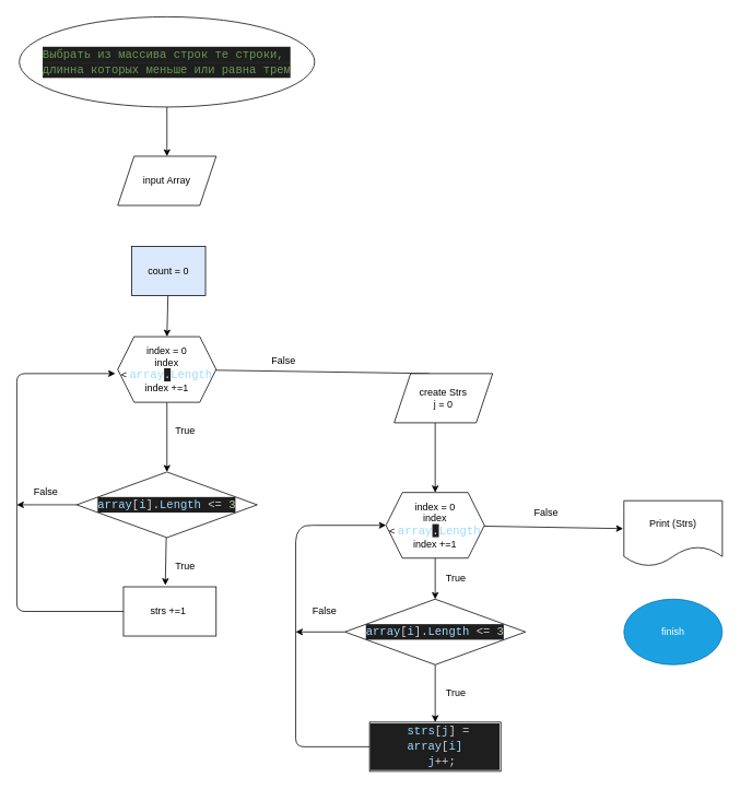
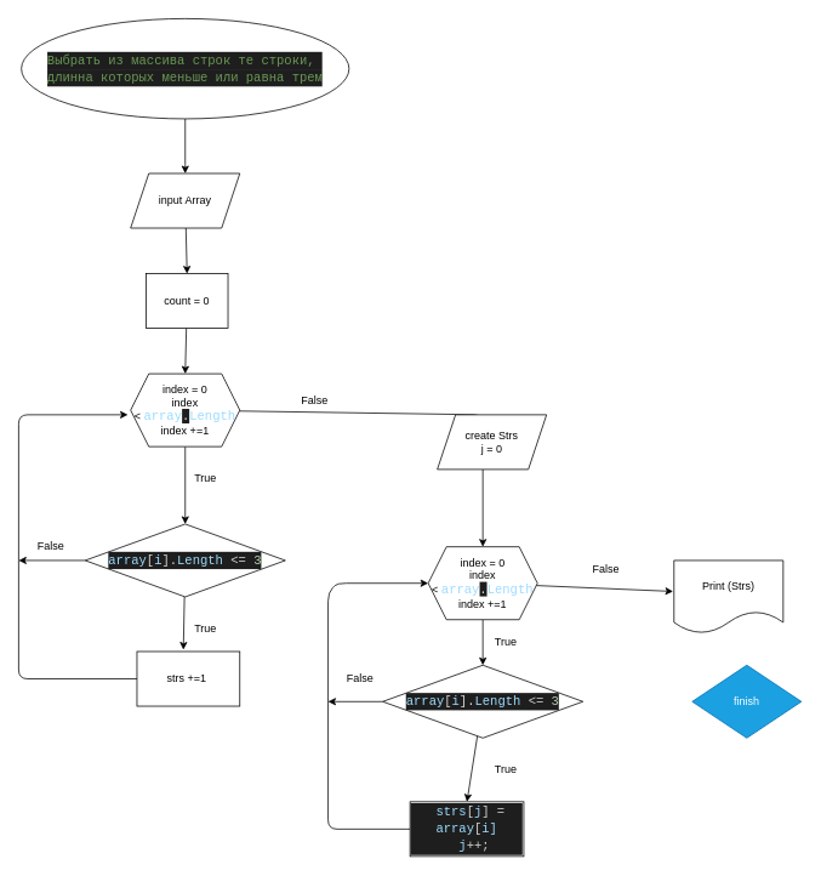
+ <mxCell id="4" style="edgeStyle=none;html=1;entryX=0.5;entryY=0;entryDx=0;entryDy=0;" edge="1" parent="1" source="5" target="17"><mxGeometry relative="1" as="geometry" /></mxCell>
- <mxCell id="17" value="count = 0" style="rounded=0;whiteSpace=wrap;html=1;fillColor=#dae8fc;" vertex="1" parent="1"><mxGeometry x="160" y="300" width="90" height="60" as="geometry" /></mxCell>
+ <mxCell id="17" value="count = 0" style="rounded=0;whiteSpace=wrap;html=1;" vertex="1" parent="1"><mxGeometry x="160" y="300" width="90" height="60" as="geometry" /></mxCell>
- <mxCell id="6" value="Print (Strs)" style="shape=document;whiteSpace=wrap;html=1;boundedLbl=1;" parent="1" vertex="1"><mxGeometry x="760" y="610" width="120" height="80" as="geometry" /></mxCell>
+ <mxCell id="6" value="Print (Strs)" style="shape=document;whiteSpace=wrap;html=1;boundedLbl=1;" parent="1" vertex="1"><mxGeometry x="740" y="615" width="120" height="80" as="geometry" /></mxCell>
- <mxCell id="9" value="finish" style="ellipse;whiteSpace=wrap;html=1;fillColor=#1ba1e2;fontColor=#ffffff;strokeColor=#006EAF;" parent="1" vertex="1"><mxGeometry x="760" y="730" width="120" height="80" as="geometry" /></mxCell>
+ <mxCell id="9" value="finish" style="rhombus;whiteSpace=wrap;html=1;fillColor=#1ba1e2;fontColor=#ffffff;strokeColor=#006EAF;" parent="1" vertex="1"><mxGeometry x="760" y="730" width="120" height="80" as="geometry" /></mxCell>
- <mxCell id="30" value="&lt;div style=&quot;color: rgb(212, 212, 212); background-color: rgb(30, 30, 30); font-family: Consolas, &amp;quot;Courier New&amp;quot;, monospace; font-size: 14px; line-height: 19px;&quot;&gt;&lt;div&gt;&amp;nbsp;&lt;span style=&quot;color: #9cdcfe;&quot;&gt;strs&lt;/span&gt;[&lt;span style=&quot;color: #9cdcfe;&quot;&gt;j&lt;/span&gt;] = &lt;span style=&quot;color: #9cdcfe;&quot;&gt;array&lt;/span&gt;[&lt;span style=&quot;color: #9cdcfe;&quot;&gt;i]&lt;/span&gt;&lt;/div&gt;&lt;div&gt;&amp;nbsp;&amp;nbsp;&lt;span style=&quot;color: rgb(156, 220, 254);&quot;&gt;j&lt;/span&gt;++;&lt;/div&gt;&lt;/div&gt;" style="rounded=0;whiteSpace=wrap;html=1;" vertex="1" parent="1"><mxGeometry x="450" y="880" width="160" height="60" as="geometry" /></mxCell>
+ <mxCell id="30" value="&lt;div style=&quot;color: rgb(212, 212, 212); background-color: rgb(30, 30, 30); font-family: Consolas, &amp;quot;Courier New&amp;quot;, monospace; font-size: 14px; line-height: 19px;&quot;&gt;&lt;div&gt;&amp;nbsp;&lt;span style=&quot;color: #9cdcfe;&quot;&gt;strs&lt;/span&gt;[&lt;span style=&quot;color: #9cdcfe;&quot;&gt;j&lt;/span&gt;] = &lt;span style=&quot;color: #9cdcfe;&quot;&gt;array&lt;/span&gt;[&lt;span style=&quot;color: #9cdcfe;&quot;&gt;i]&lt;/span&gt;&lt;/div&gt;&lt;div&gt;&amp;nbsp;&amp;nbsp;&lt;span style=&quot;color: rgb(156, 220, 254);&quot;&gt;j&lt;/span&gt;++;&lt;/div&gt;&lt;/div&gt;" style="rounded=0;whiteSpace=wrap;html=1;" vertex="1" parent="1"><mxGeometry x="450" y="880" width="125" height="60" as="geometry" /></mxCell>
